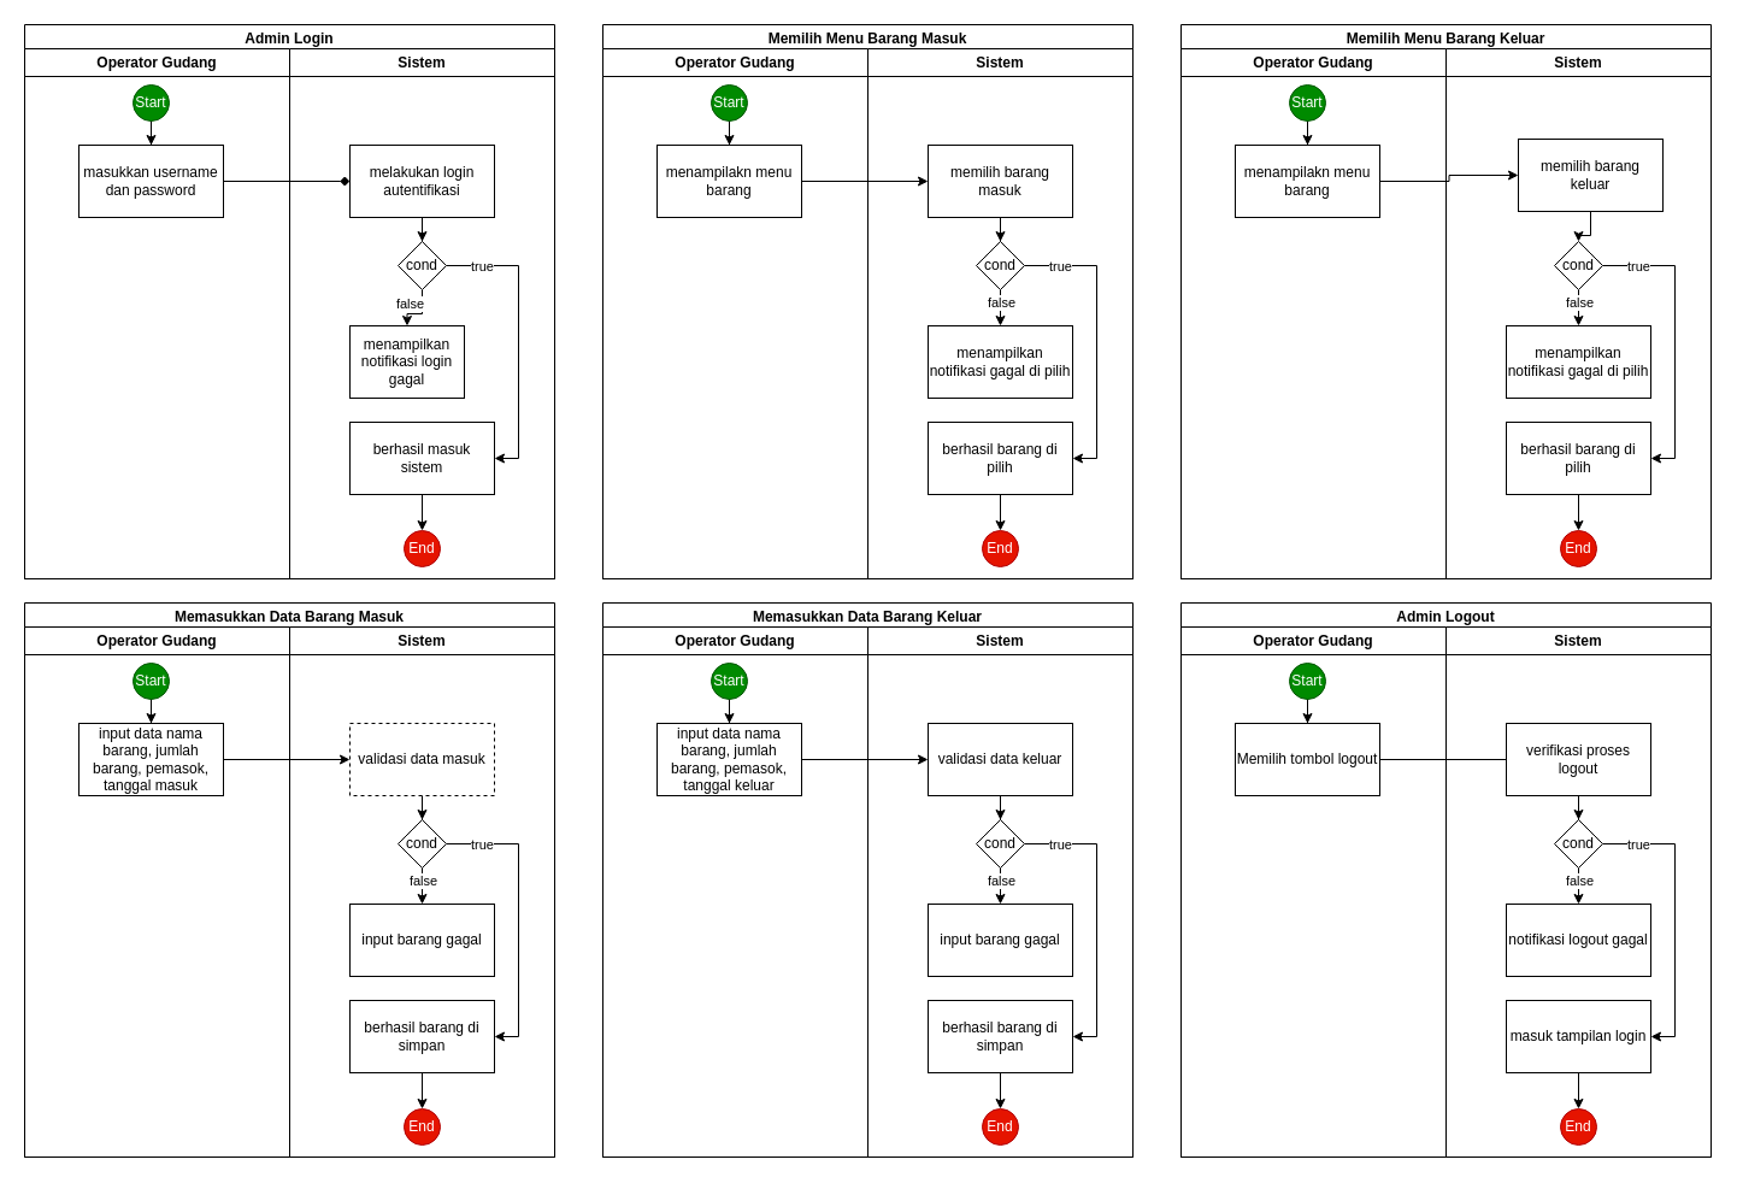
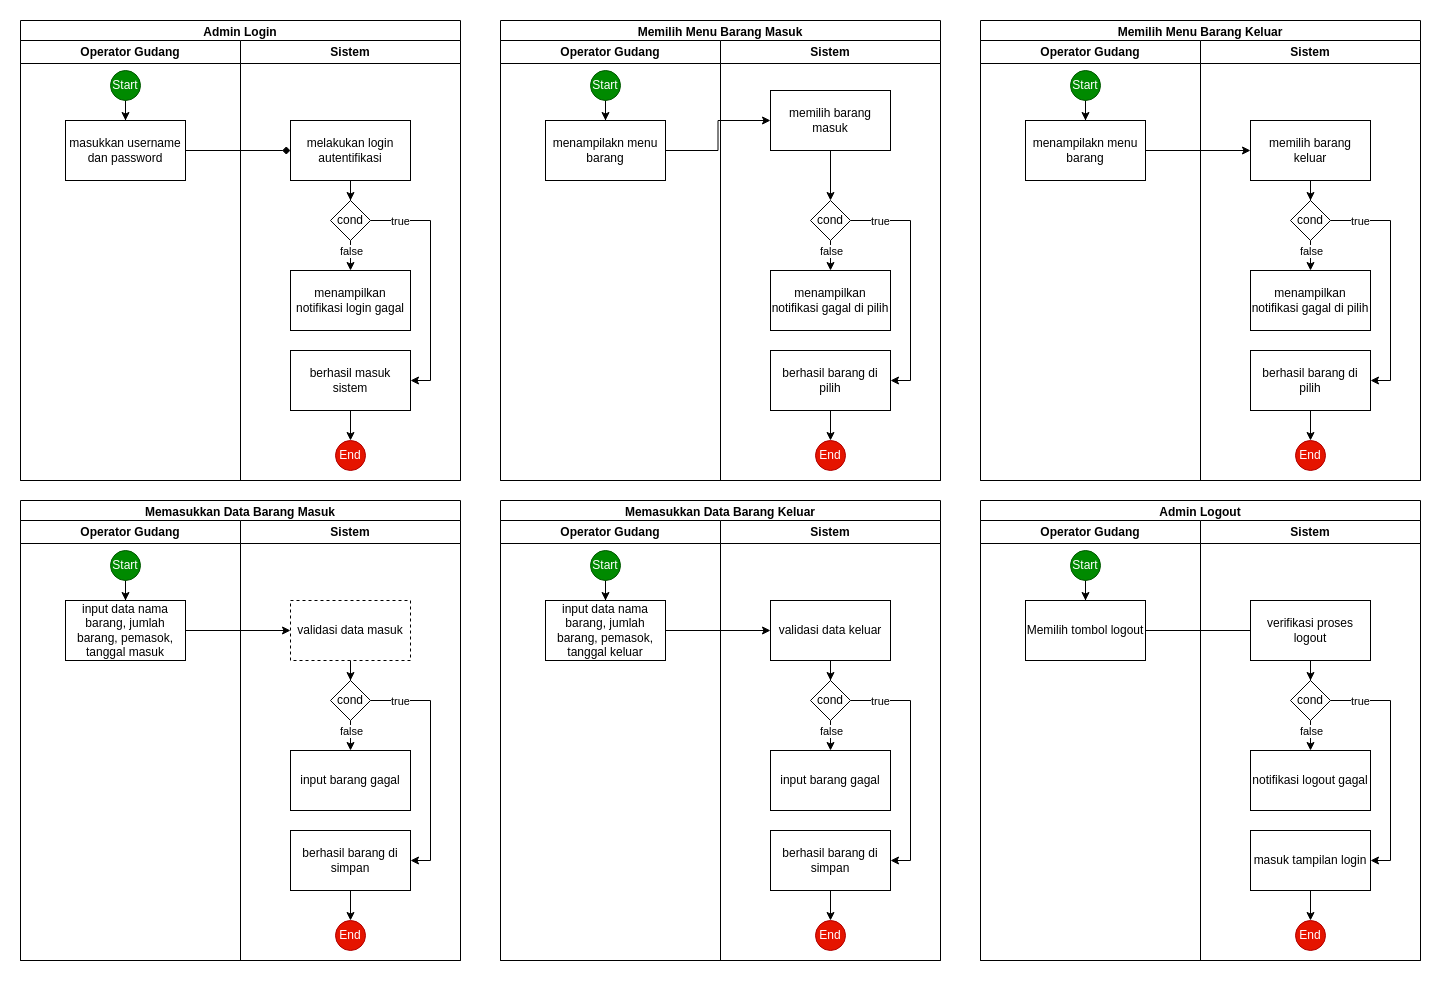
- <mxCell id="45" value="memilih barang keluar" style="rounded=0;whiteSpace=wrap;html=1;" vertex="1" parent="43"><mxGeometry x="60" y="75" width="120" height="60" as="geometry" /></mxCell>
+ <mxCell id="45" value="memilih barang keluar" style="rounded=0;whiteSpace=wrap;html=1;" vertex="1" parent="43"><mxGeometry x="50" y="80" width="120" height="60" as="geometry" /></mxCell>
- <mxCell id="27" value="memilih barang masuk" style="rounded=0;whiteSpace=wrap;html=1;" vertex="1" parent="25"><mxGeometry x="50" y="80" width="120" height="60" as="geometry" /></mxCell>
+ <mxCell id="27" value="memilih barang masuk" style="rounded=0;whiteSpace=wrap;html=1;" vertex="1" parent="25"><mxGeometry x="50" y="50" width="120" height="60" as="geometry" /></mxCell>
- <mxCell id="15" value="menampilkan notifikasi login gagal" style="rounded=0;whiteSpace=wrap;html=1;" vertex="1" parent="7"><mxGeometry x="50" y="230" width="95" height="60" as="geometry" /></mxCell>
+ <mxCell id="15" value="menampilkan notifikasi login gagal" style="rounded=0;whiteSpace=wrap;html=1;" vertex="1" parent="7"><mxGeometry x="50" y="230" width="120" height="60" as="geometry" /></mxCell>
